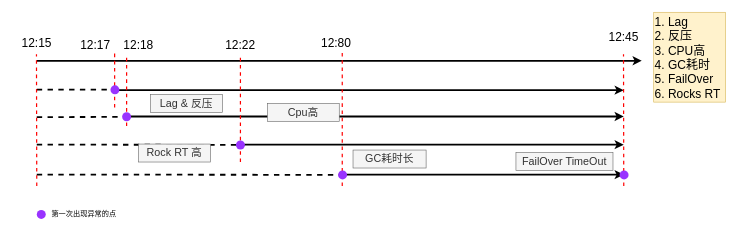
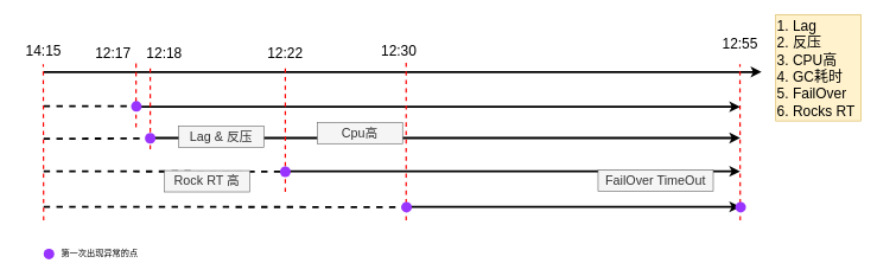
- <mxCell id="8" value="&lt;font style=&quot;font-size: 20px&quot;&gt;12:45&lt;/font&gt;" style="text;html=1;strokeColor=none;fillColor=none;align=center;verticalAlign=middle;whiteSpace=wrap;rounded=0;" vertex="1" parent="1"><mxGeometry x="1000" y="50" width="80" height="20" as="geometry" /></mxCell>
+ <mxCell id="8" value="&lt;font style=&quot;font-size: 20px&quot;&gt;12:55&lt;/font&gt;" style="text;html=1;strokeColor=none;fillColor=none;align=center;verticalAlign=middle;whiteSpace=wrap;rounded=0;" vertex="1" parent="1"><mxGeometry x="1000" y="50" width="80" height="20" as="geometry" /></mxCell>
- <mxCell id="7" value="&lt;font style=&quot;font-size: 20px&quot;&gt;12:15&lt;/font&gt;" style="text;html=1;strokeColor=none;fillColor=none;align=center;verticalAlign=middle;whiteSpace=wrap;rounded=0;" vertex="1" parent="1"><mxGeometry x="20" y="60" width="80" height="20" as="geometry" /></mxCell>
+ <mxCell id="7" value="&lt;font style=&quot;font-size: 20px&quot;&gt;14:15&lt;/font&gt;" style="text;html=1;strokeColor=none;fillColor=none;align=center;verticalAlign=middle;whiteSpace=wrap;rounded=0;" vertex="1" parent="1"><mxGeometry x="20" y="60" width="80" height="20" as="geometry" /></mxCell>
- <mxCell id="34" value="&lt;font style=&quot;font-size: 20px&quot;&gt;12:80&lt;/font&gt;" style="text;html=1;strokeColor=none;fillColor=none;align=center;verticalAlign=middle;whiteSpace=wrap;rounded=0;" vertex="1" parent="1"><mxGeometry x="520" y="60" width="80" height="20" as="geometry" /></mxCell>
+ <mxCell id="34" value="&lt;font style=&quot;font-size: 20px&quot;&gt;12:30&lt;/font&gt;" style="text;html=1;strokeColor=none;fillColor=none;align=center;verticalAlign=middle;whiteSpace=wrap;rounded=0;" vertex="1" parent="1"><mxGeometry x="520" y="60" width="80" height="20" as="geometry" /></mxCell>
- <mxCell id="21" value="&lt;font style=&quot;font-size: 18px&quot;&gt;Lag &amp;amp; 反压&lt;/font&gt;" style="text;html=1;strokeColor=#666666;fillColor=#f5f5f5;align=center;verticalAlign=middle;whiteSpace=wrap;rounded=0;fontColor=#333333;" vertex="1" parent="1"><mxGeometry x="250" y="157" width="120" height="30" as="geometry" /></mxCell>
+ <mxCell id="21" value="&lt;font style=&quot;font-size: 18px&quot;&gt;Lag &amp;amp; 反压&lt;/font&gt;" style="text;html=1;strokeColor=#666666;fillColor=#f5f5f5;align=center;verticalAlign=middle;whiteSpace=wrap;rounded=0;fontColor=#333333;" vertex="1" parent="1"><mxGeometry x="250" y="177" width="120" height="30" as="geometry" /></mxCell>
- <mxCell id="30" value="&lt;span style=&quot;font-size: 18px&quot;&gt;GC耗时长&lt;/span&gt;" style="text;html=1;strokeColor=#666666;fillColor=#f5f5f5;align=center;verticalAlign=middle;whiteSpace=wrap;rounded=0;fontColor=#333333;" vertex="1" parent="1"><mxGeometry x="588" y="250" width="122" height="30" as="geometry" /></mxCell>
- <mxCell id="33" value="&lt;span style=&quot;font-size: 18px&quot;&gt;FailOver TimeOut&lt;/span&gt;" style="text;html=1;strokeColor=#666666;fillColor=#f5f5f5;align=center;verticalAlign=middle;whiteSpace=wrap;rounded=0;fontColor=#333333;" vertex="1" parent="1"><mxGeometry x="860" y="254" width="162" height="30" as="geometry" /></mxCell>
+ <mxCell id="33" value="&lt;span style=&quot;font-size: 18px&quot;&gt;FailOver TimeOut&lt;/span&gt;" style="text;html=1;strokeColor=#666666;fillColor=#f5f5f5;align=center;verticalAlign=middle;whiteSpace=wrap;rounded=0;fontColor=#333333;" vertex="1" parent="1"><mxGeometry x="840" y="239" width="162" height="30" as="geometry" /></mxCell>
